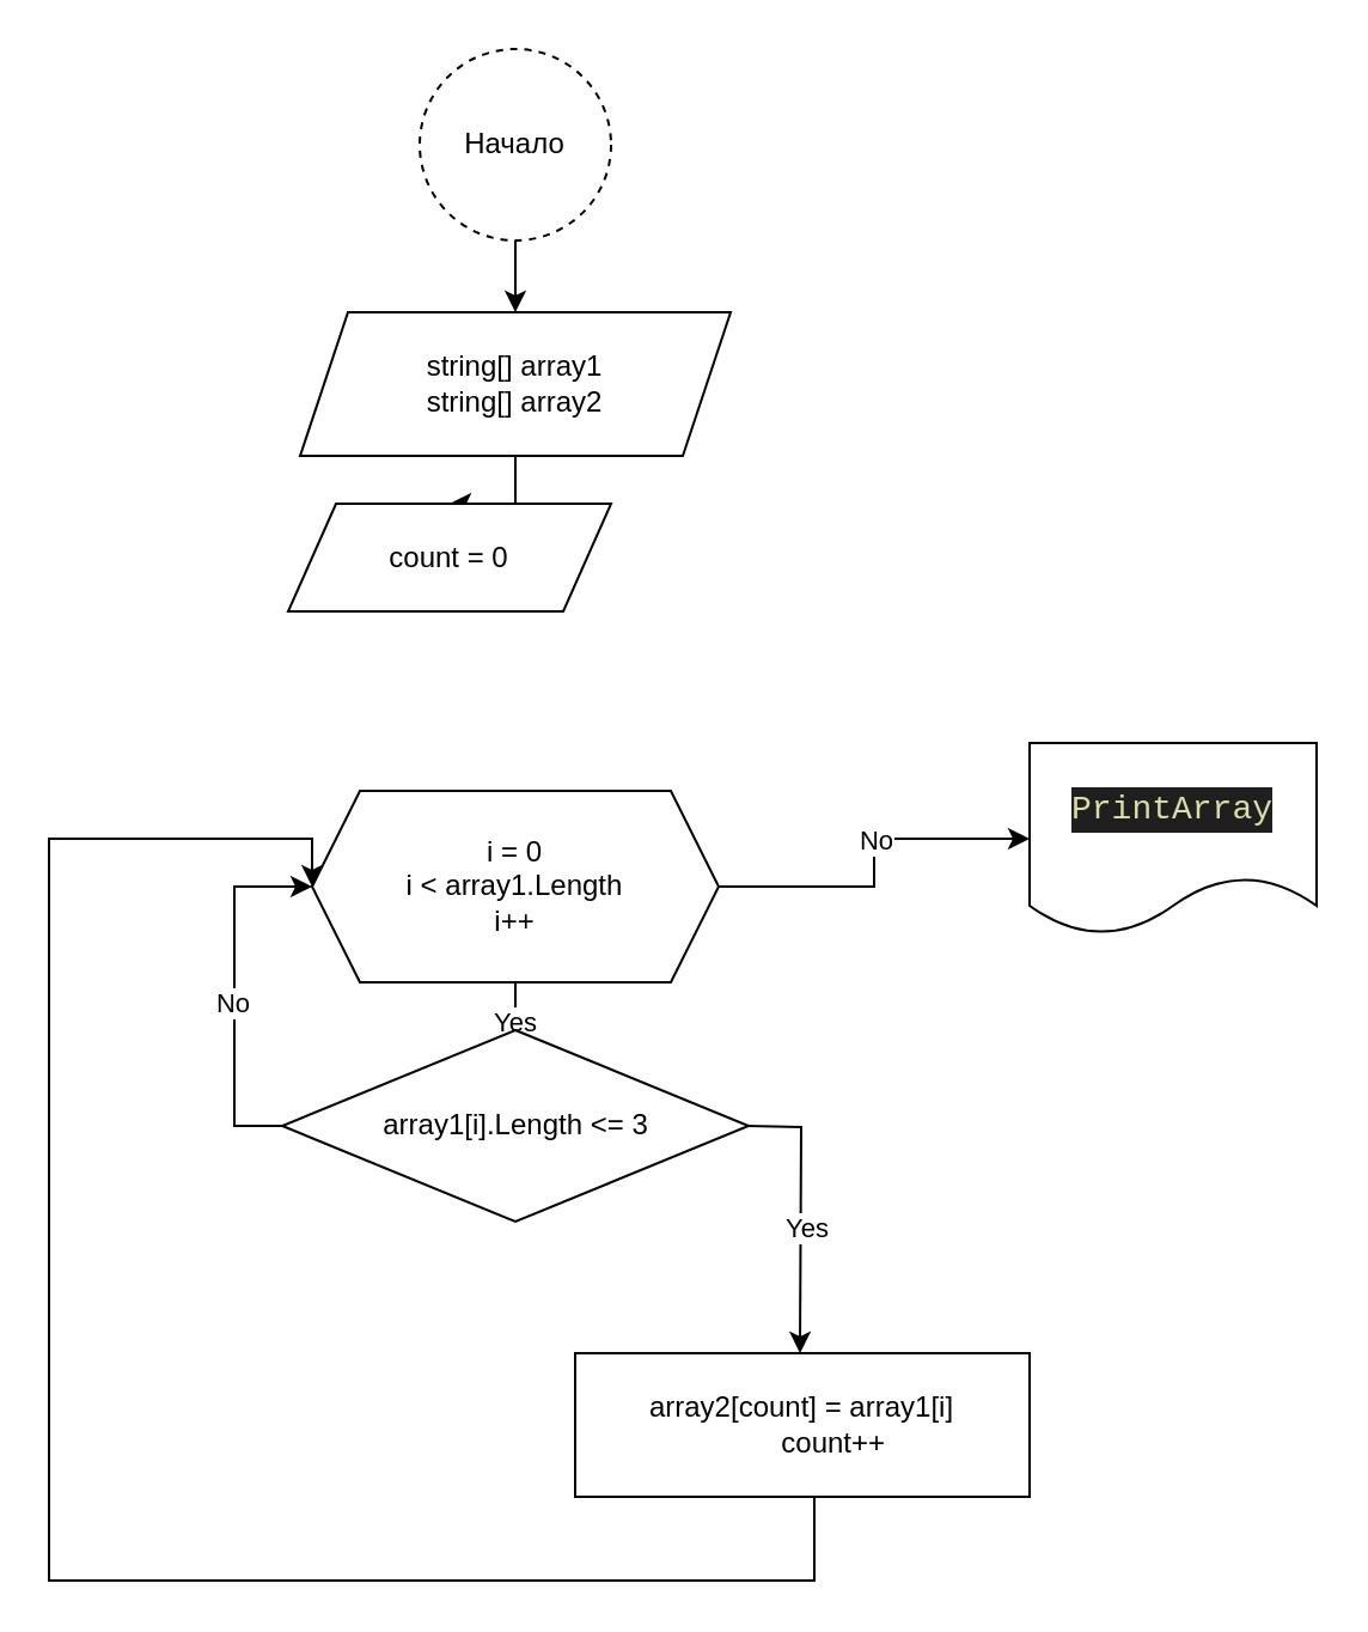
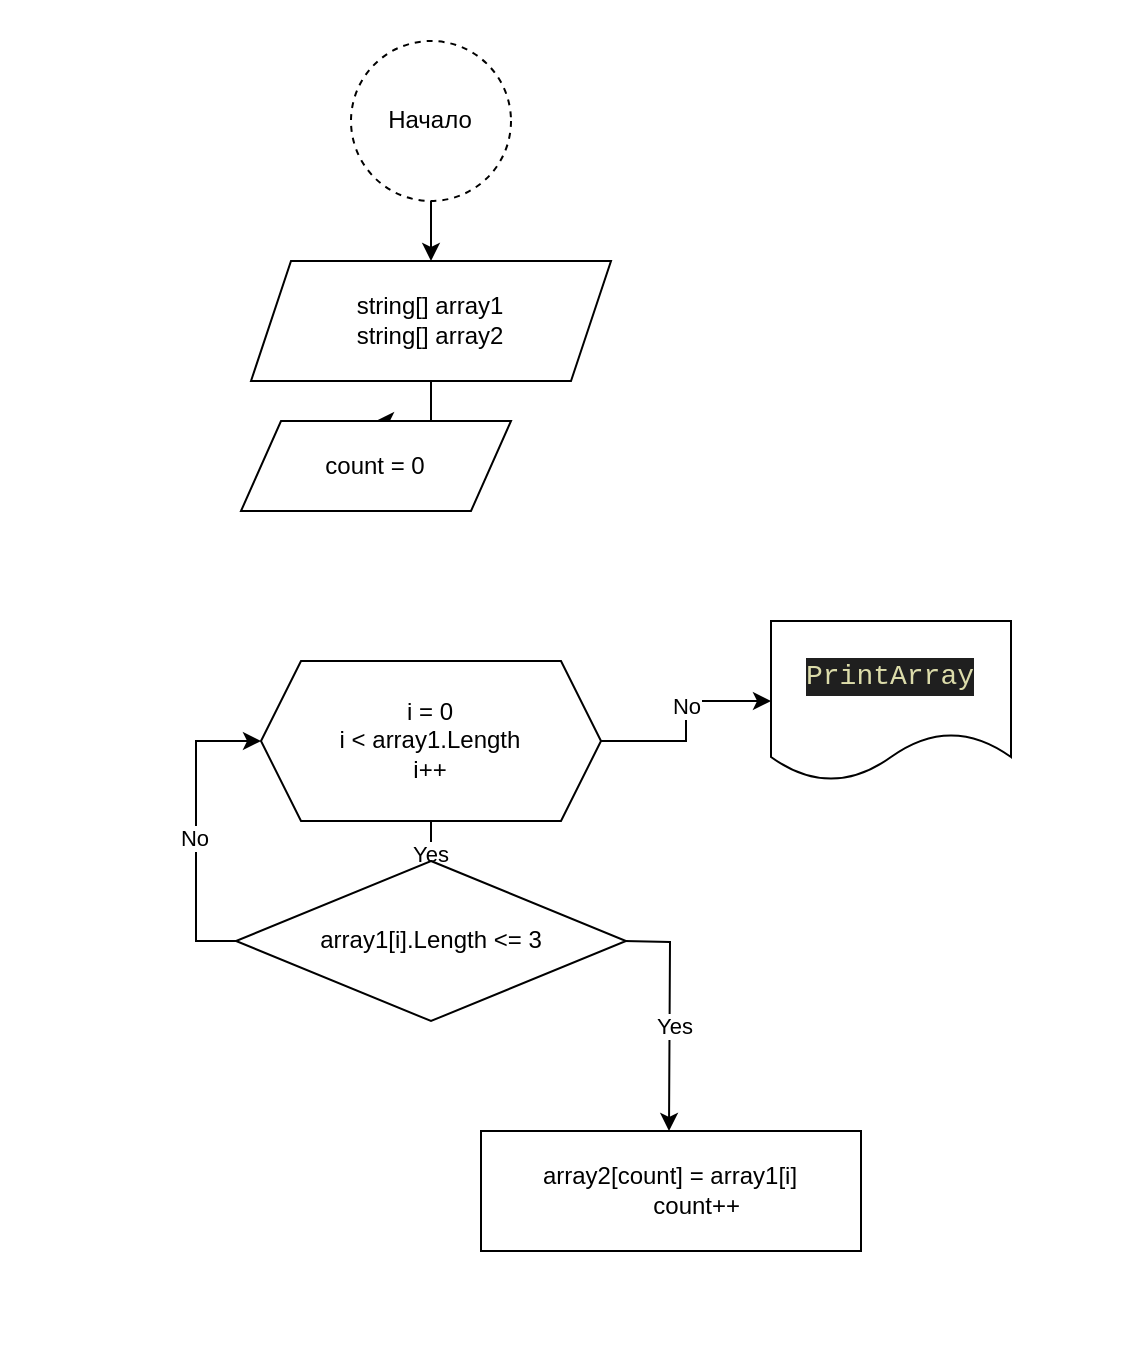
- <mxCell id="19" value="&lt;div style=&quot;color: rgb(204, 204, 204); background-color: rgb(31, 31, 31); font-family: Consolas, &amp;quot;Courier New&amp;quot;, monospace; font-size: 14px; line-height: 19px; white-space: pre;&quot;&gt;&lt;span style=&quot;color: #dcdcaa;&quot;&gt;PrintArray&lt;/span&gt;&lt;/div&gt;" style="shape=document;whiteSpace=wrap;html=1;boundedLbl=1;" parent="1" vertex="1"><mxGeometry x="430" y="310" width="120" height="80" as="geometry" /></mxCell>
+ <mxCell id="19" value="&lt;div style=&quot;color: rgb(204, 204, 204); background-color: rgb(31, 31, 31); font-family: Consolas, &amp;quot;Courier New&amp;quot;, monospace; font-size: 14px; line-height: 19px; white-space: pre;&quot;&gt;&lt;span style=&quot;color: #dcdcaa;&quot;&gt;PrintArray&lt;/span&gt;&lt;/div&gt;" style="shape=document;whiteSpace=wrap;html=1;boundedLbl=1;" parent="1" vertex="1"><mxGeometry x="385" y="310" width="120" height="80" as="geometry" /></mxCell>
- <mxCell id="17" style="edgeStyle=orthogonalEdgeStyle;rounded=0;orthogonalLoop=1;jettySize=auto;html=1;entryX=0;entryY=0.5;entryDx=0;entryDy=0;exitX=0.5;exitY=1;exitDx=0;exitDy=0;" parent="1" source="18" target="8" edge="1"><mxGeometry relative="1" as="geometry"><Array as="points"><mxPoint x="340" y="625" /><mxPoint x="340" y="660" /><mxPoint x="20" y="660" /><mxPoint x="20" y="350" /></Array></mxGeometry></mxCell>
